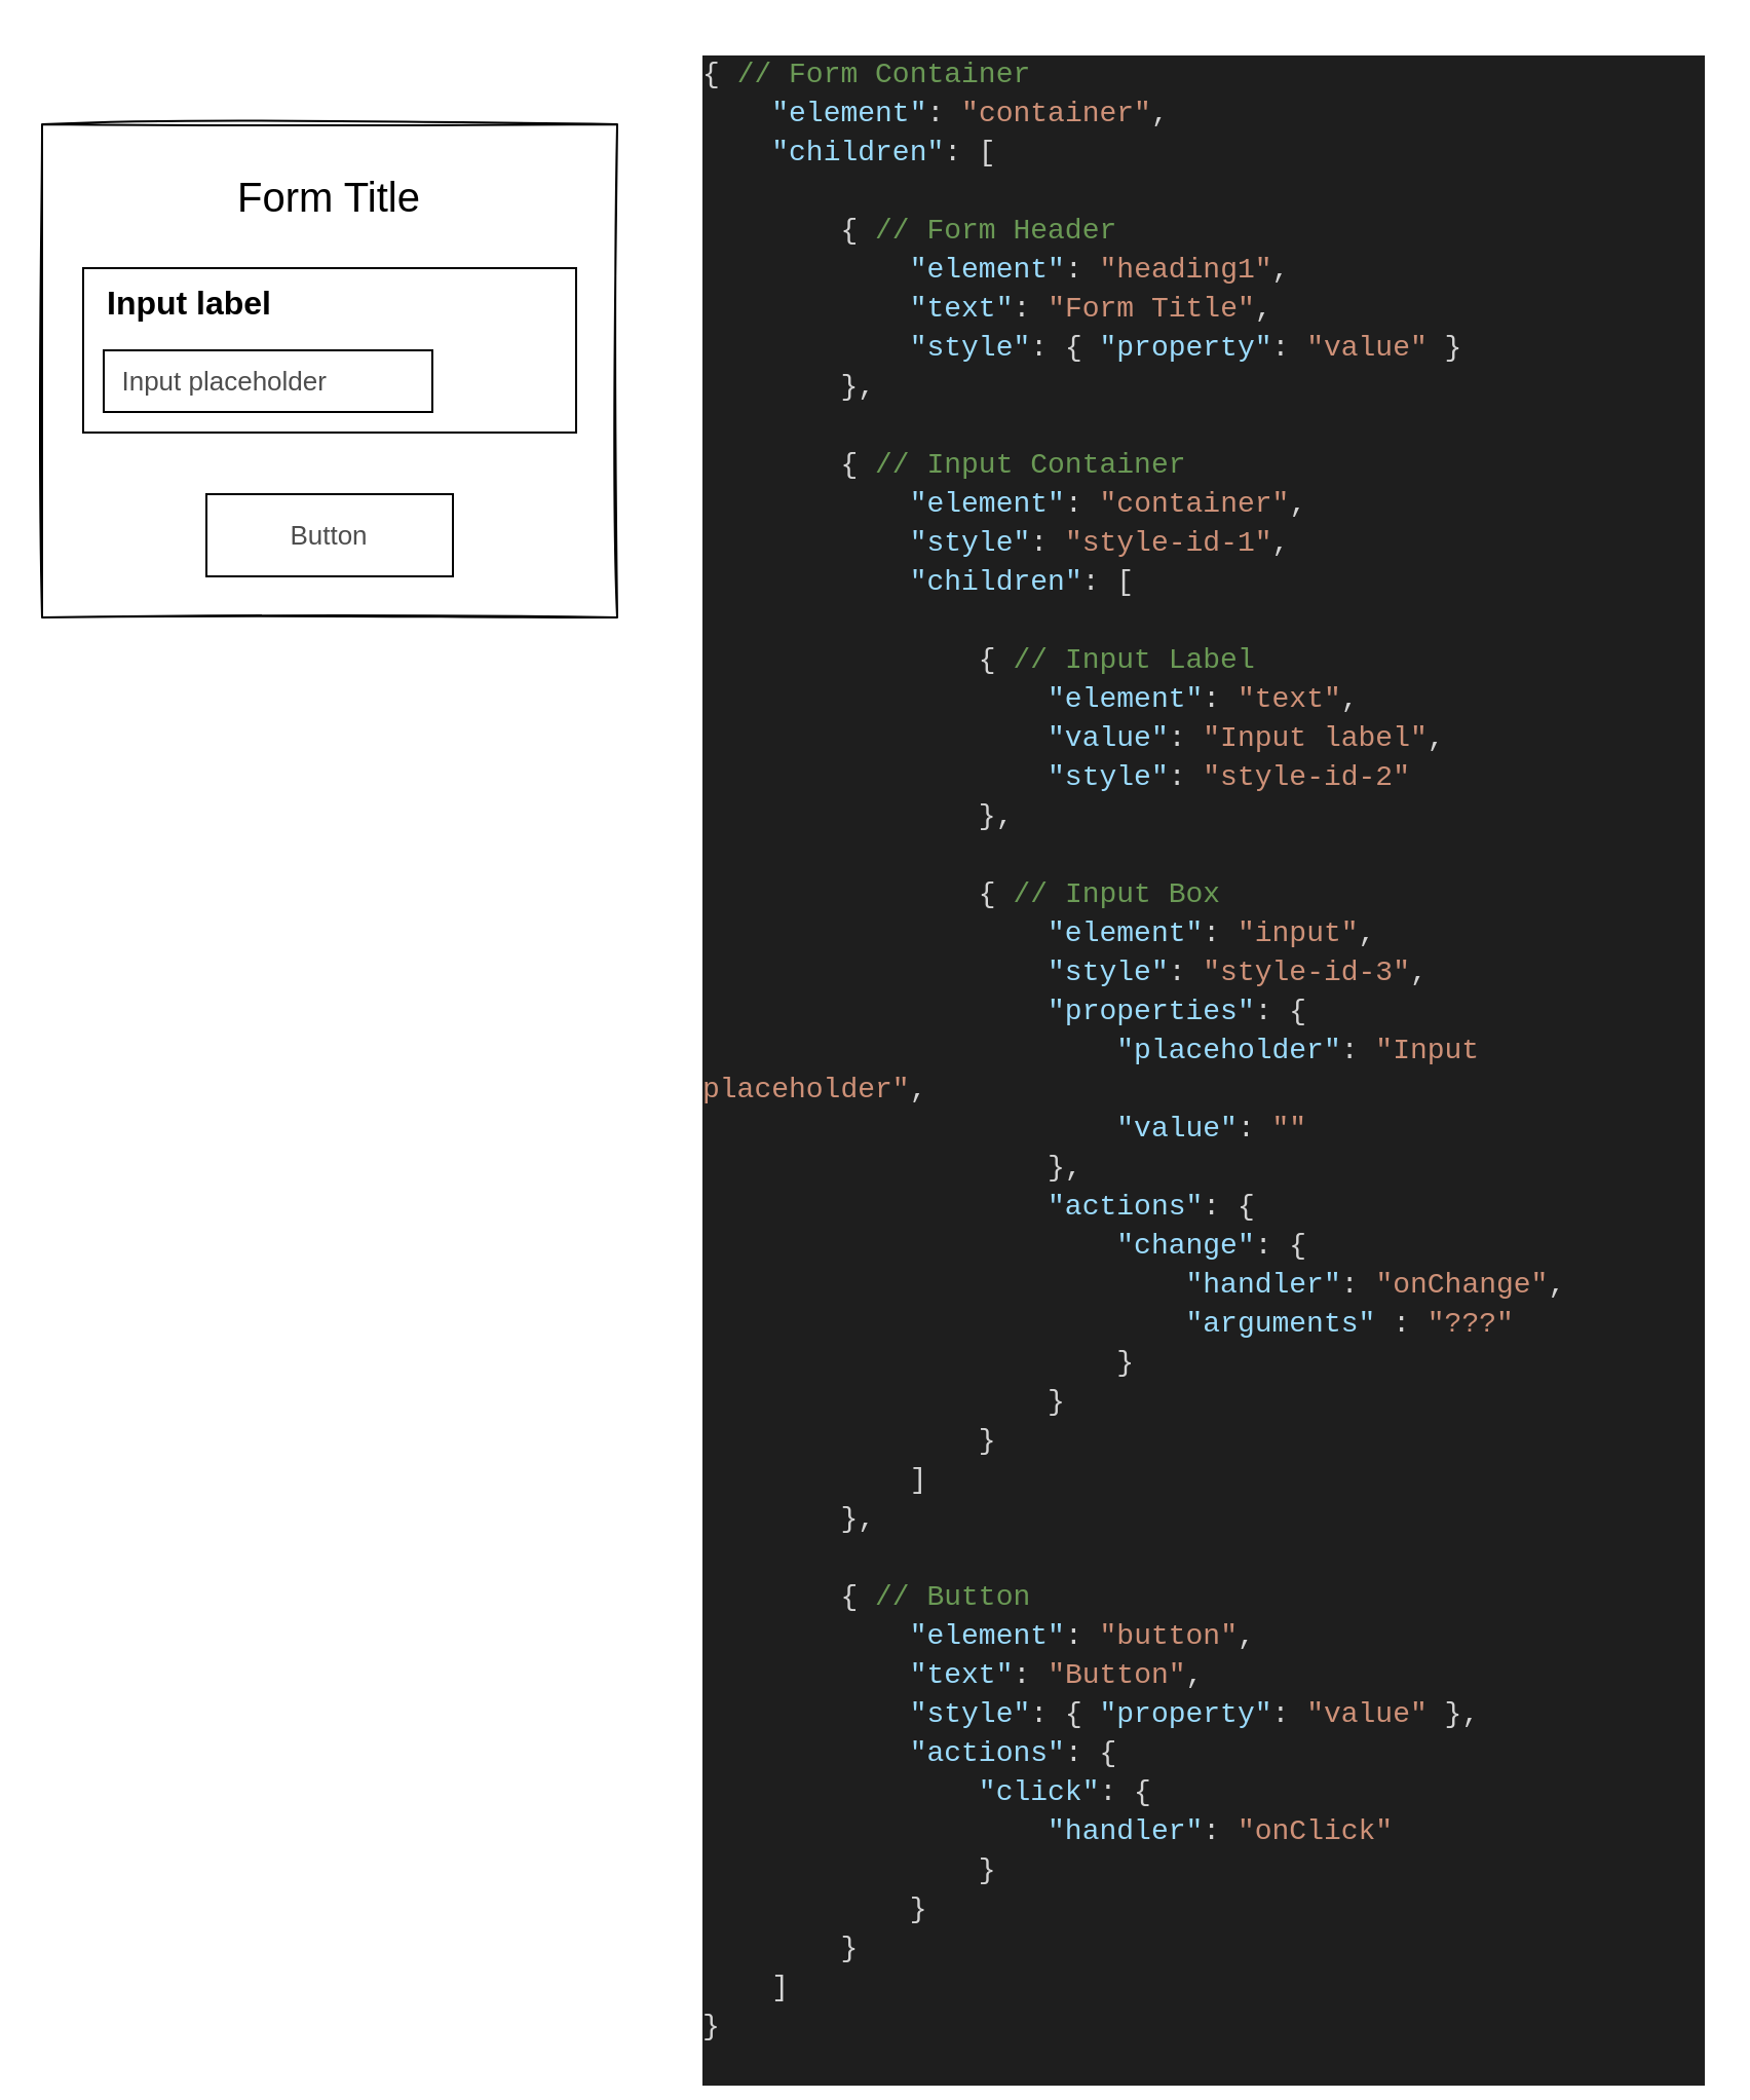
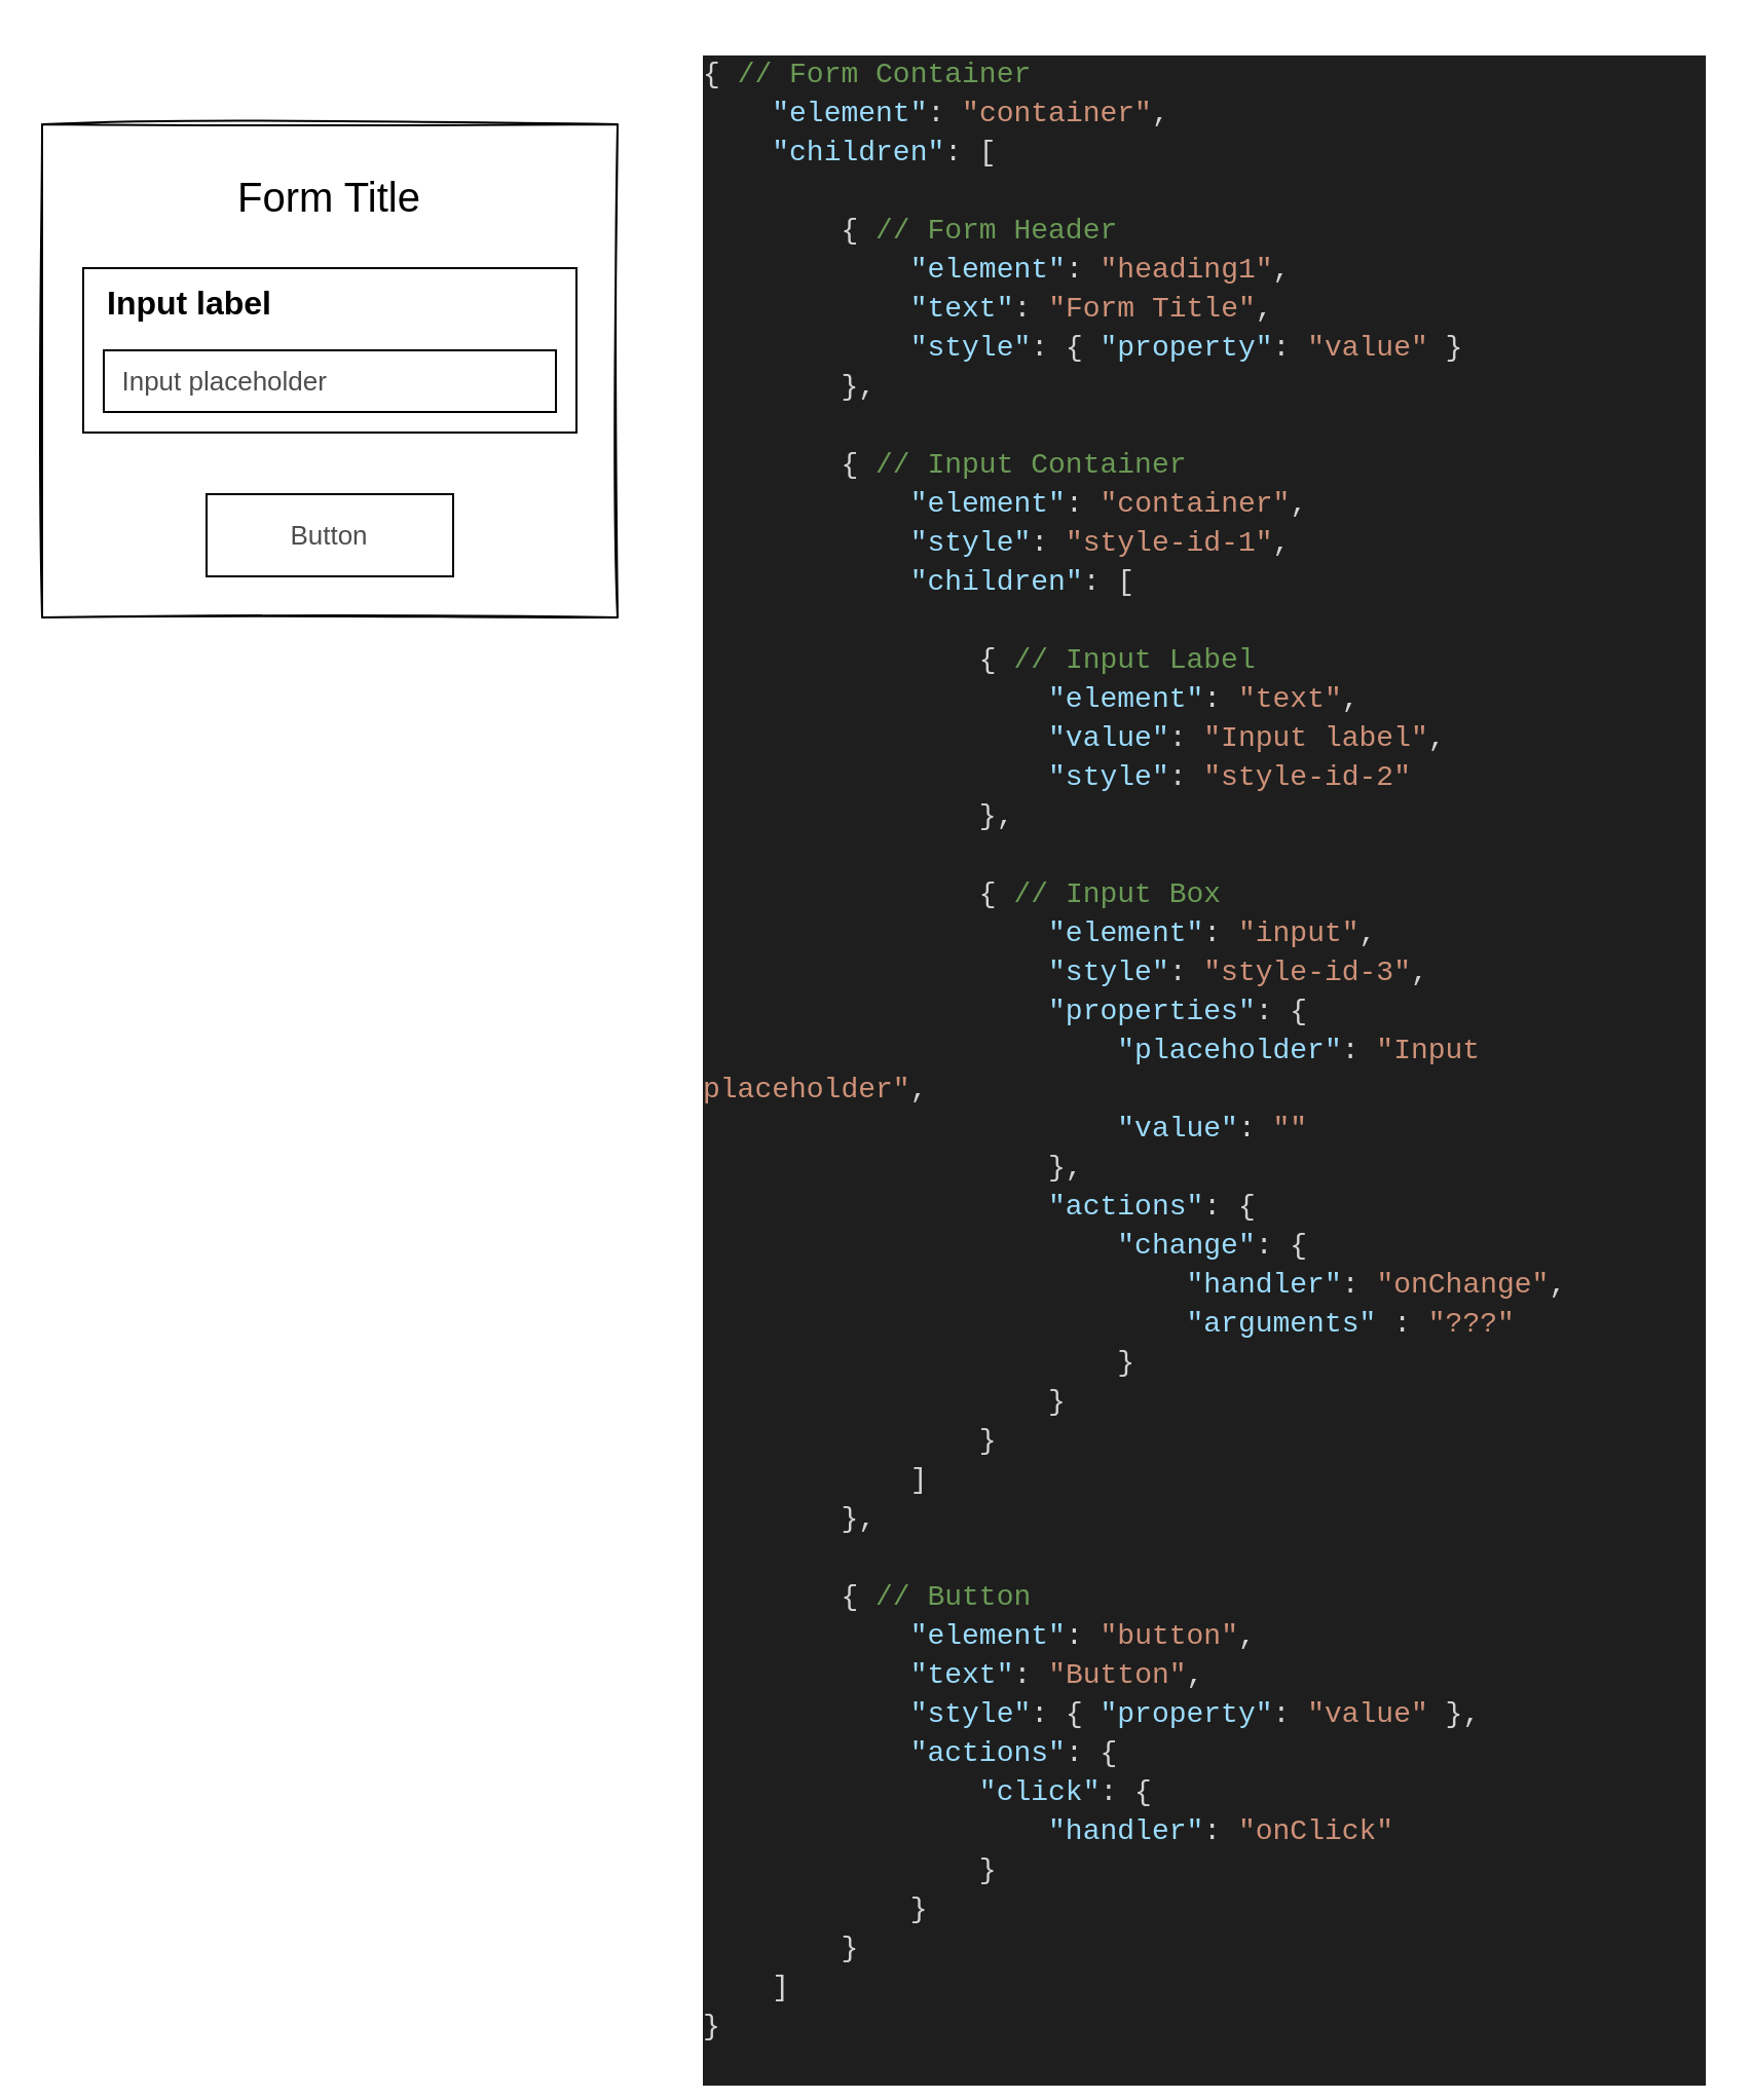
- <mxCell id="5" value="&lt;font style=&quot;font-size: 13px; line-height: 2.2;&quot; color=&quot;#4d4d4d&quot;&gt;&amp;nbsp; Input placeholder&lt;/font&gt;" style="rounded=0;whiteSpace=wrap;html=1;sketch=0;fontSize=20;fillColor=#FFFFFF;shadow=0;glass=0;align=left;" parent="1" vertex="1"><mxGeometry x="50" y="170" width="160" height="30" as="geometry" /></mxCell>
+ <mxCell id="5" value="&lt;font style=&quot;font-size: 13px; line-height: 2.2;&quot; color=&quot;#4d4d4d&quot;&gt;&amp;nbsp; Input placeholder&lt;/font&gt;" style="rounded=0;whiteSpace=wrap;html=1;sketch=0;fontSize=20;fillColor=#FFFFFF;shadow=0;glass=0;align=left;" parent="1" vertex="1"><mxGeometry x="50" y="170" width="220" height="30" as="geometry" /></mxCell>
